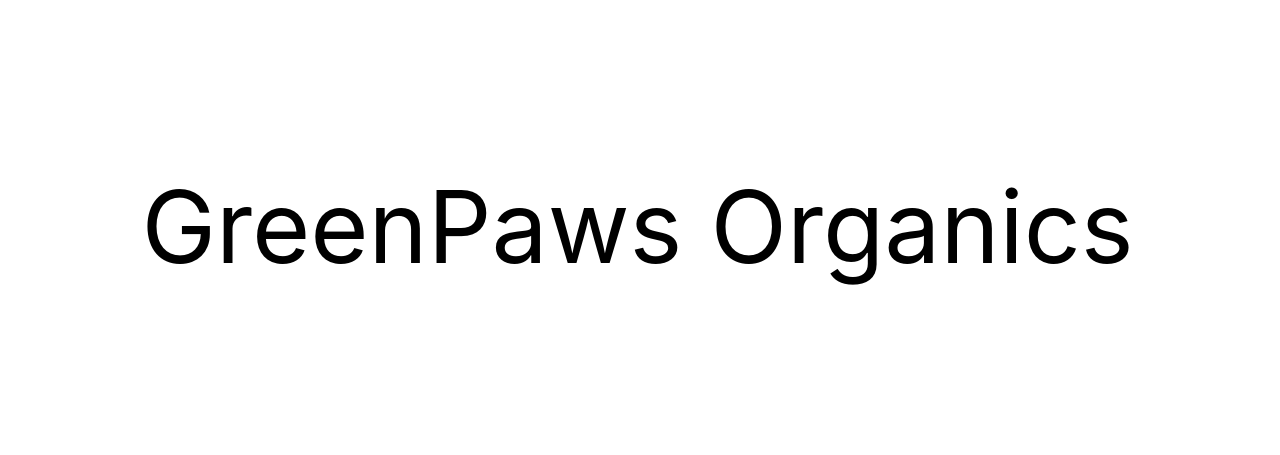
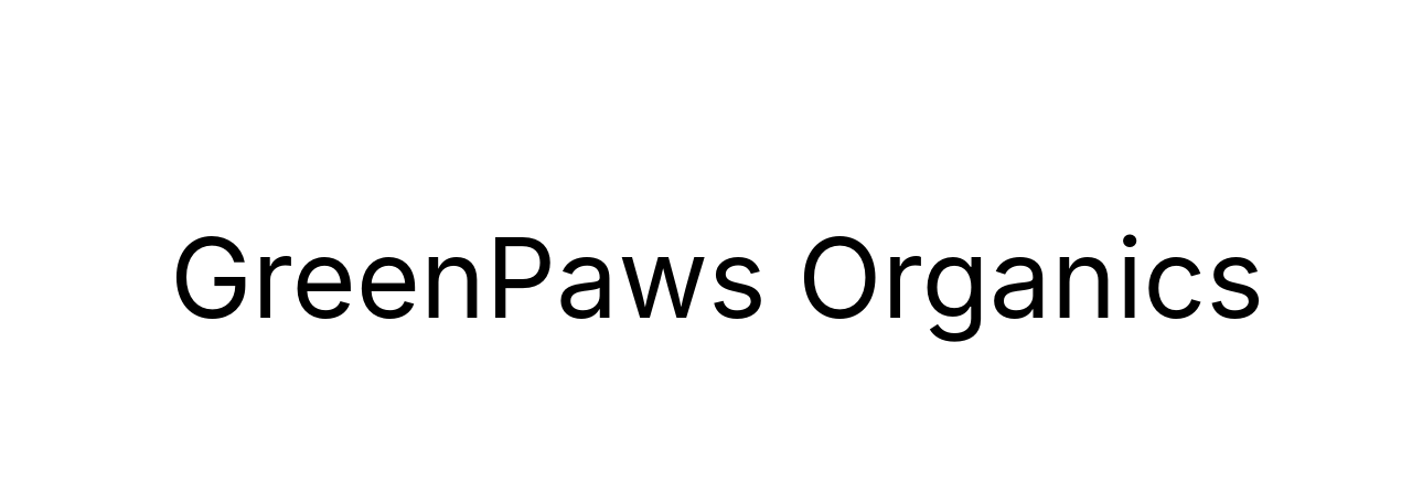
- <mxCell id="2" value="&lt;h1&gt;&lt;span style=&quot;font-family: Inter, sans-serif; text-align: start; white-space-collapse: preserve; font-weight: normal;&quot;&gt;&lt;font style=&quot;font-size: 40px;&quot;&gt;GreenPaws Organics&lt;/font&gt;&lt;/span&gt;&lt;/h1&gt;" style="text;strokeColor=none;align=center;fillColor=none;html=1;verticalAlign=middle;whiteSpace=wrap;rounded=0;labelBackgroundColor=none;" vertex="1" parent="1"><mxGeometry x="20" y="20" width="470" height="140" as="geometry" /></mxCell>
+ <mxCell id="2" value="&lt;h1&gt;&lt;span style=&quot;font-family: Inter, sans-serif; text-align: start; white-space-collapse: preserve; font-weight: normal;&quot;&gt;&lt;font style=&quot;font-size: 40px;&quot;&gt;GreenPaws Organics&lt;/font&gt;&lt;/span&gt;&lt;/h1&gt;" style="text;strokeColor=none;align=center;fillColor=none;html=1;verticalAlign=middle;whiteSpace=wrap;rounded=0;labelBackgroundColor=none;" vertex="1" parent="1"><mxGeometry x="25" y="30" width="470" height="140" as="geometry" /></mxCell>
